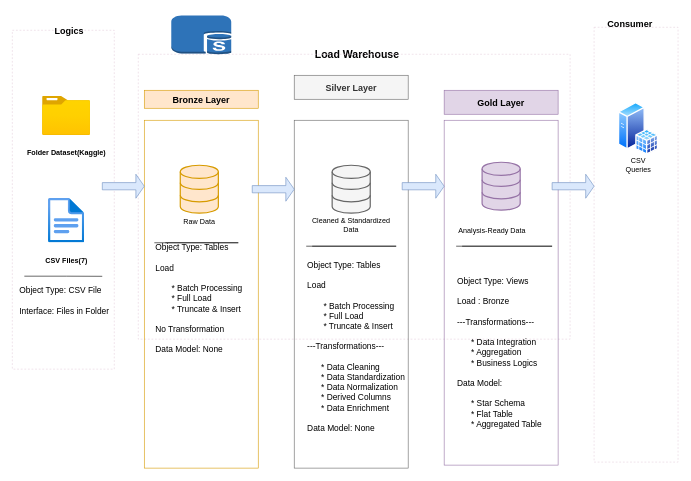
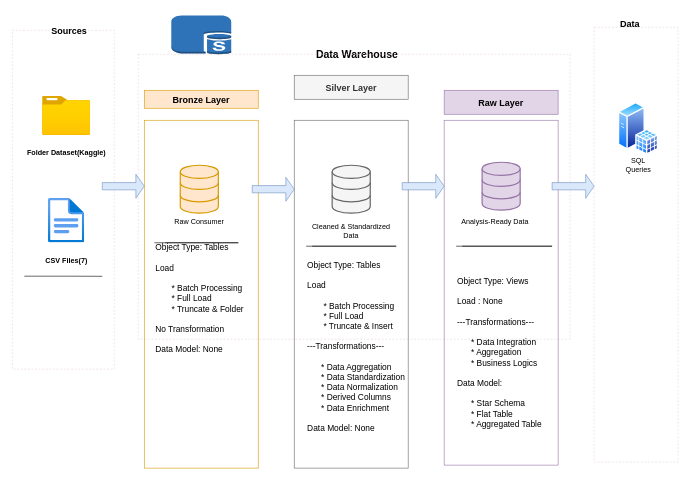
- <mxCell id="6" value="&lt;h3&gt;Consumer&lt;/h3&gt;" style="rounded=0;whiteSpace=wrap;html=1;fillColor=none;strokeColor=none;fontSize=13;" parent="1" vertex="1"><mxGeometry x="990" y="20" width="120" height="40" as="geometry" /></mxCell>
+ <mxCell id="6" value="&lt;h3&gt;Data&lt;/h3&gt;" style="rounded=0;whiteSpace=wrap;html=1;fillColor=none;strokeColor=none;fontSize=13;" parent="1" vertex="1"><mxGeometry x="990" y="20" width="120" height="40" as="geometry" /></mxCell>
- <mxCell id="21" value="Logics" style="rounded=0;whiteSpace=wrap;html=1;fillColor=none;strokeColor=none;fontStyle=1;fontSize=15;" parent="1" vertex="1"><mxGeometry x="20" y="30" width="190" height="40" as="geometry" /></mxCell>
+ <mxCell id="21" value="Sources" style="rounded=0;whiteSpace=wrap;html=1;fillColor=none;strokeColor=none;fontStyle=1;fontSize=15;" parent="1" vertex="1"><mxGeometry x="20" y="30" width="190" height="40" as="geometry" /></mxCell>
- <mxCell id="3" value="&lt;h3&gt;Load Warehouse&lt;/h3&gt;" style="rounded=0;whiteSpace=wrap;html=1;fontSize=15;strokeColor=none;fillColor=none;" parent="1" vertex="1"><mxGeometry x="490" y="70" width="210" height="40" as="geometry" /></mxCell>
+ <mxCell id="3" value="&lt;h3&gt;Data Warehouse&lt;/h3&gt;" style="rounded=0;whiteSpace=wrap;html=1;fontSize=15;strokeColor=none;fillColor=none;" parent="1" vertex="1"><mxGeometry x="490" y="70" width="210" height="40" as="geometry" /></mxCell>
- <mxCell id="12" value="Gold Layer" style="rounded=0;whiteSpace=wrap;html=1;fillColor=#e1d5e7;strokeColor=#9673a6;fontStyle=1;fontSize=15;" parent="1" vertex="1"><mxGeometry x="740" y="150" width="190" height="40" as="geometry" /></mxCell>
+ <mxCell id="12" value="Raw Layer" style="rounded=0;whiteSpace=wrap;html=1;fillColor=#e1d5e7;strokeColor=#9673a6;fontStyle=1;fontSize=15;" parent="1" vertex="1"><mxGeometry x="740" y="150" width="190" height="40" as="geometry" /></mxCell>
- <mxCell id="36" value="CSV Queries" style="text;html=1;align=center;verticalAlign=middle;whiteSpace=wrap;rounded=0;" parent="1" vertex="1"><mxGeometry x="1033.75" y="260" width="60" height="30" as="geometry" /></mxCell>
+ <mxCell id="36" value="SQL Queries" style="text;html=1;align=center;verticalAlign=middle;whiteSpace=wrap;rounded=0;" parent="1" vertex="1"><mxGeometry x="1033.75" y="260" width="60" height="30" as="geometry" /></mxCell>
- <mxCell id="25" value="Raw Data" style="text;html=1;align=center;verticalAlign=middle;whiteSpace=wrap;rounded=0;" parent="1" vertex="1"><mxGeometry x="256.75" y="355" width="150" height="30" as="geometry" /></mxCell>
+ <mxCell id="25" value="Raw Consumer" style="text;html=1;align=center;verticalAlign=middle;whiteSpace=wrap;rounded=0;" parent="1" vertex="1"><mxGeometry x="256.75" y="355" width="150" height="30" as="geometry" /></mxCell>
- <mxCell id="26" value="Cleaned &amp;amp; Standardized Data" style="text;html=1;align=center;verticalAlign=middle;whiteSpace=wrap;rounded=0;" parent="1" vertex="1"><mxGeometry x="510" y="360" width="150" height="30" as="geometry" /></mxCell>
+ <mxCell id="26" value="Cleaned &amp;amp; Standardized Data" style="text;html=1;align=center;verticalAlign=middle;whiteSpace=wrap;rounded=0;" parent="1" vertex="1"><mxGeometry x="510" y="370" width="150" height="30" as="geometry" /></mxCell>
- <mxCell id="27" value="Analysis-Ready Data" style="text;html=1;align=center;verticalAlign=middle;whiteSpace=wrap;rounded=0;" parent="1" vertex="1"><mxGeometry x="745" y="370" width="150" height="30" as="geometry" /></mxCell>
+ <mxCell id="27" value="Analysis-Ready Data" style="text;html=1;align=center;verticalAlign=middle;whiteSpace=wrap;rounded=0;" parent="1" vertex="1"><mxGeometry x="750" y="355" width="150" height="30" as="geometry" /></mxCell>
- <mxCell id="31" value="Object Type: Tables&#10;&#10;Load&#10;     &#10;       * Batch Processing&#10;       * Full Load&#10;       * Truncate &amp; Insert&#10;&#10;No Transformation&#10;&#10;Data Model: None&#10;" style="fillColor=none;strokeColor=none;align=left;fontSize=14;" parent="1" vertex="1"><mxGeometry x="256.75" y="420" width="150" height="170" as="geometry" /></mxCell>
+ <mxCell id="31" value="Object Type: Tables&#10;&#10;Load&#10;     &#10;       * Batch Processing&#10;       * Full Load&#10;       * Truncate &amp; Folder&#10;&#10;No Transformation&#10;&#10;Data Model: None&#10;" style="fillColor=none;strokeColor=none;align=left;fontSize=14;" parent="1" vertex="1"><mxGeometry x="256.75" y="420" width="150" height="170" as="geometry" /></mxCell>
- <mxCell id="32" value="Object Type: Tables&#10;&#10;Load&#10;     &#10;       * Batch Processing&#10;       * Full Load&#10;       * Truncate &amp; Insert&#10;&#10;---Transformations---&#10;      &#10;      * Data Cleaning&#10;      * Data Standardization&#10;      * Data Normalization&#10;      * Derived Columns&#10;      * Data Enrichment&#10;&#10;Data Model: None&#10;" style="fillColor=none;strokeColor=none;align=left;fontSize=14;fontStyle=0" parent="1" vertex="1"><mxGeometry x="510" y="490" width="150" height="190" as="geometry" /></mxCell>
+ <mxCell id="32" value="Object Type: Tables&#10;&#10;Load&#10;     &#10;       * Batch Processing&#10;       * Full Load&#10;       * Truncate &amp; Insert&#10;&#10;---Transformations---&#10;      &#10;      * Data Aggregation&#10;      * Data Standardization&#10;      * Data Normalization&#10;      * Derived Columns&#10;      * Data Enrichment&#10;&#10;Data Model: None&#10;" style="fillColor=none;strokeColor=none;align=left;fontSize=14;fontStyle=0" parent="1" vertex="1"><mxGeometry x="510" y="490" width="150" height="190" as="geometry" /></mxCell>
- <mxCell id="33" value="Object Type: Views&#10;&#10;Load : Bronze&#10;&#10;---Transformations---&#10;      &#10;      * Data Integration&#10;      * Aggregation&#10;      * Business Logics&#10;      &#10;Data Model: &#10;    &#10;      * Star Schema&#10;      * Flat Table&#10;      * Aggregated Table&#10;" style="fillColor=none;strokeColor=none;align=left;fontSize=14;fontStyle=0" parent="1" vertex="1"><mxGeometry x="760" y="500" width="150" height="190" as="geometry" /></mxCell>
+ <mxCell id="33" value="Object Type: Views&#10;&#10;Load : None&#10;&#10;---Transformations---&#10;      &#10;      * Data Integration&#10;      * Aggregation&#10;      * Business Logics&#10;      &#10;Data Model: &#10;    &#10;      * Star Schema&#10;      * Flat Table&#10;      * Aggregated Table&#10;" style="fillColor=none;strokeColor=none;align=left;fontSize=14;fontStyle=0" parent="1" vertex="1"><mxGeometry x="760" y="500" width="150" height="190" as="geometry" /></mxCell>
- <mxCell id="16" value="Object Type: CSV File&#10;&#10;Interface: Files in Folder" style="fillColor=none;strokeColor=none;align=left;fontSize=14;" parent="1" vertex="1"><mxGeometry x="30" y="480" width="150" height="40" as="geometry" /></mxCell>
